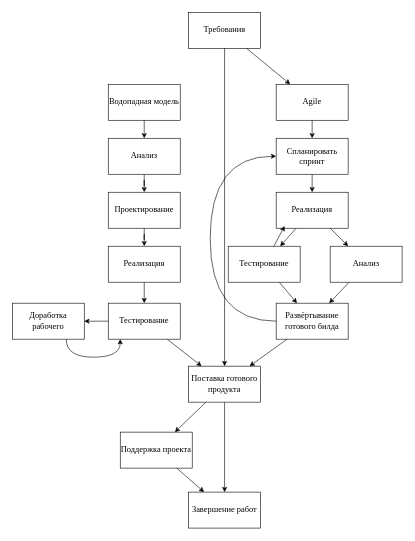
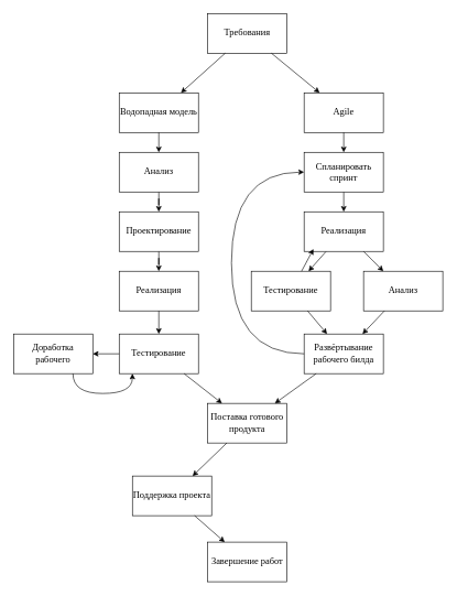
- <mxCell id="5" value="" style="endArrow=classic;html=1;rounded=0;fontFamily=Times New Roman;fontSize=14;" parent="1" source="2" target="27" edge="1"><mxGeometry width="50" height="50" relative="1" as="geometry"><mxPoint x="280" y="330" as="sourcePoint" /><mxPoint x="330" y="280" as="targetPoint" /></mxGeometry></mxCell>
+ <mxCell id="5" value="" style="endArrow=classic;html=1;rounded=0;fontFamily=Times New Roman;fontSize=14;" parent="1" source="2" target="3" edge="1"><mxGeometry width="50" height="50" relative="1" as="geometry"><mxPoint x="280" y="330" as="sourcePoint" /><mxPoint x="330" y="280" as="targetPoint" /></mxGeometry></mxCell>
- <mxCell id="21" value="Развёртывание готового билда" style="rounded=0;whiteSpace=wrap;html=1;fontFamily=Times New Roman;fontSize=14;" parent="1" vertex="1"><mxGeometry x="460" y="505" width="120" height="60" as="geometry" /></mxCell>
+ <mxCell id="21" value="Развёртывание рабочего билда" style="rounded=0;whiteSpace=wrap;html=1;fontFamily=Times New Roman;fontSize=14;" parent="1" vertex="1"><mxGeometry x="460" y="505" width="120" height="60" as="geometry" /></mxCell>
- <mxCell id="33" value="" style="endArrow=classic;html=1;rounded=0;fontFamily=Times New Roman;fontSize=14;" parent="1" source="27" target="32" edge="1"><mxGeometry width="50" height="50" relative="1" as="geometry"><mxPoint x="460" y="750" as="sourcePoint" /><mxPoint x="510" y="700" as="targetPoint" /></mxGeometry></mxCell>
